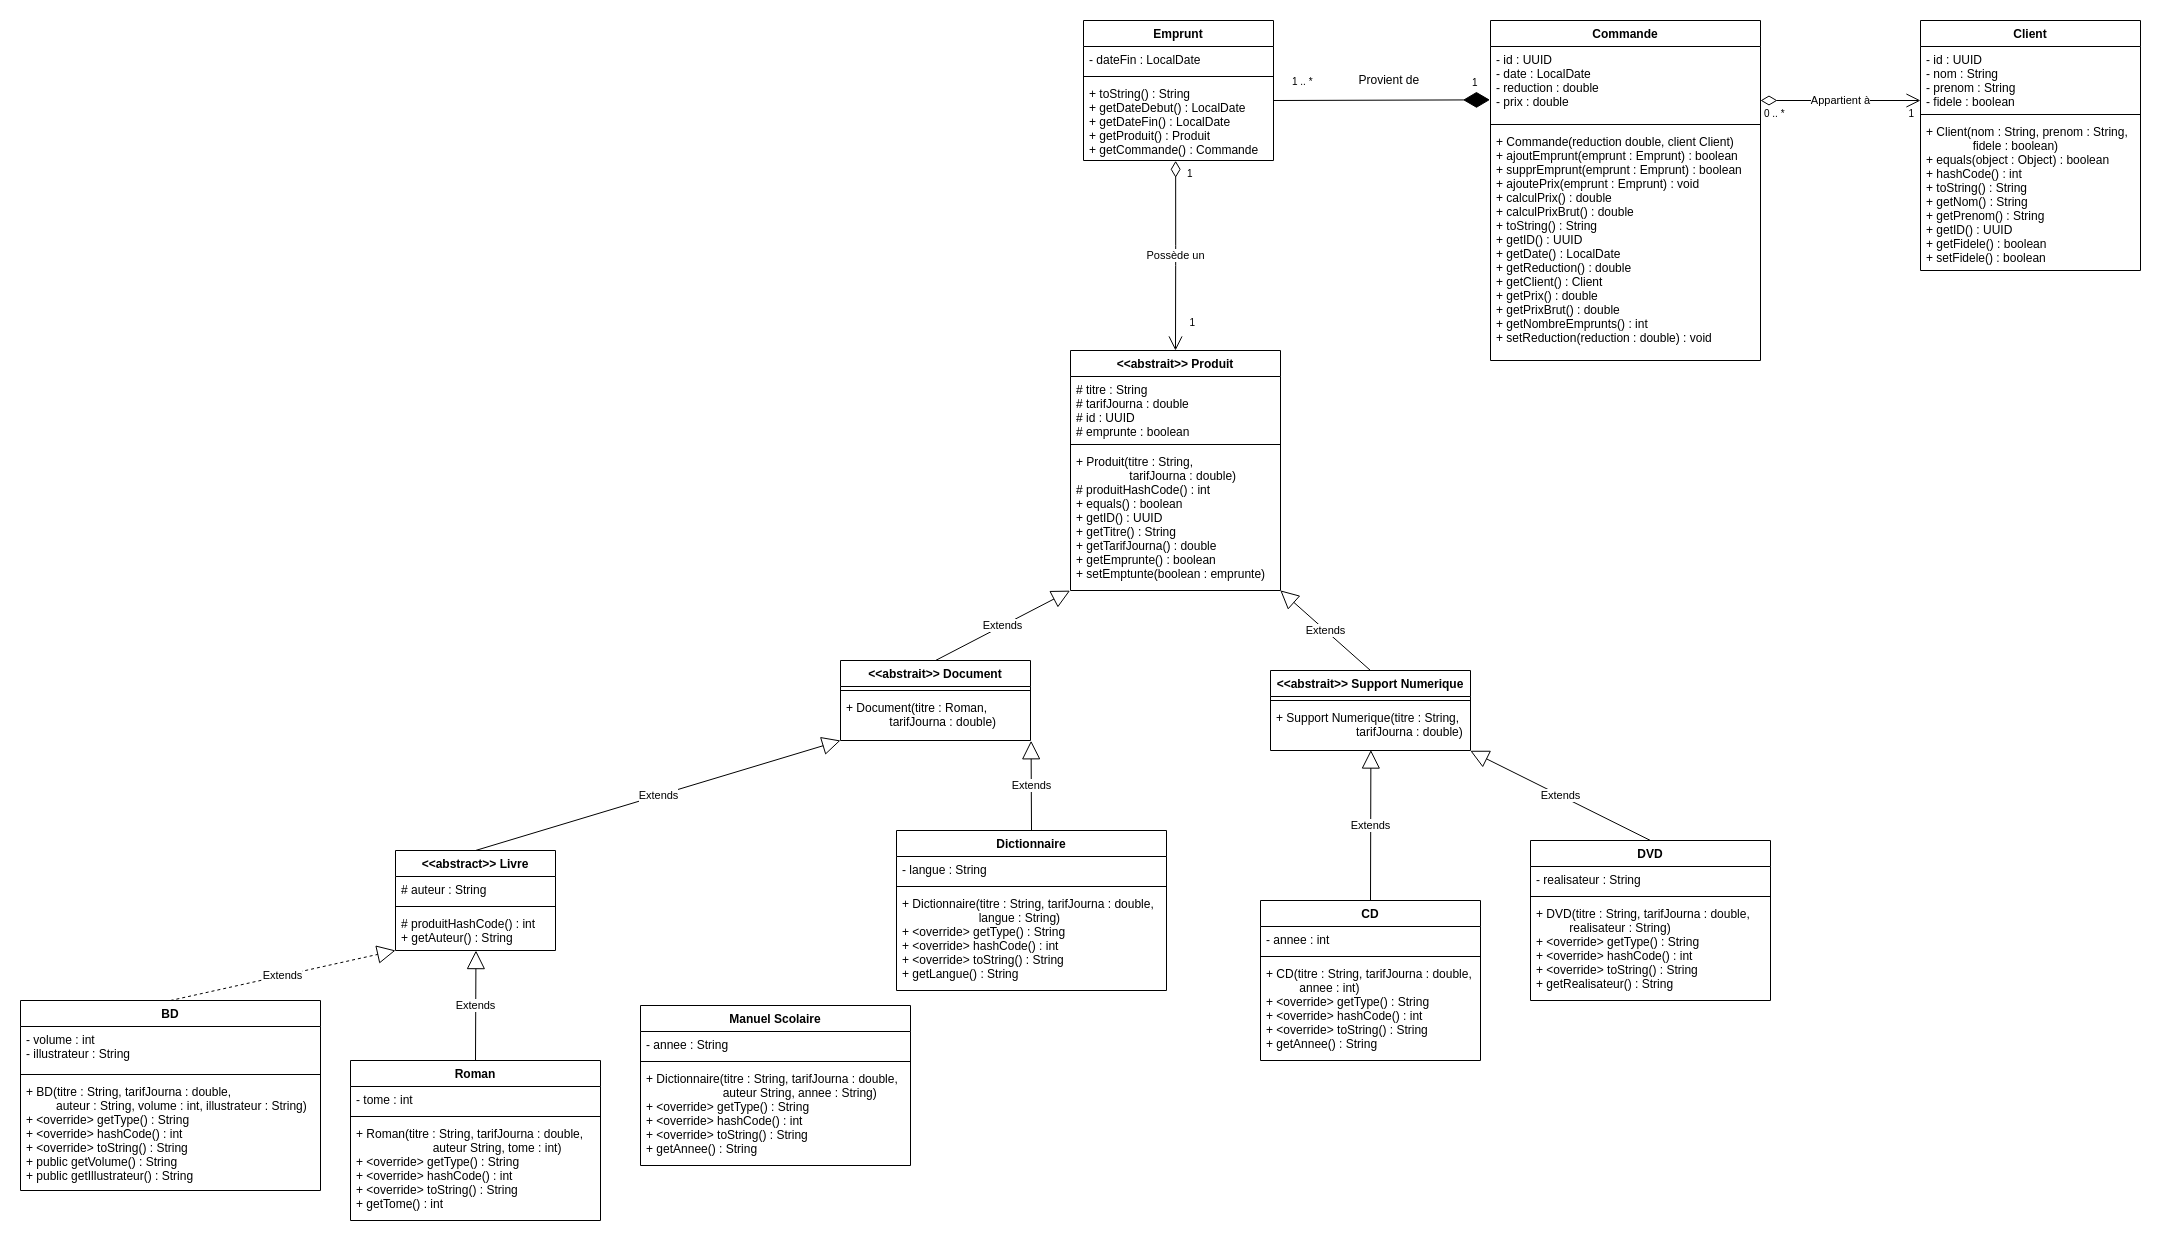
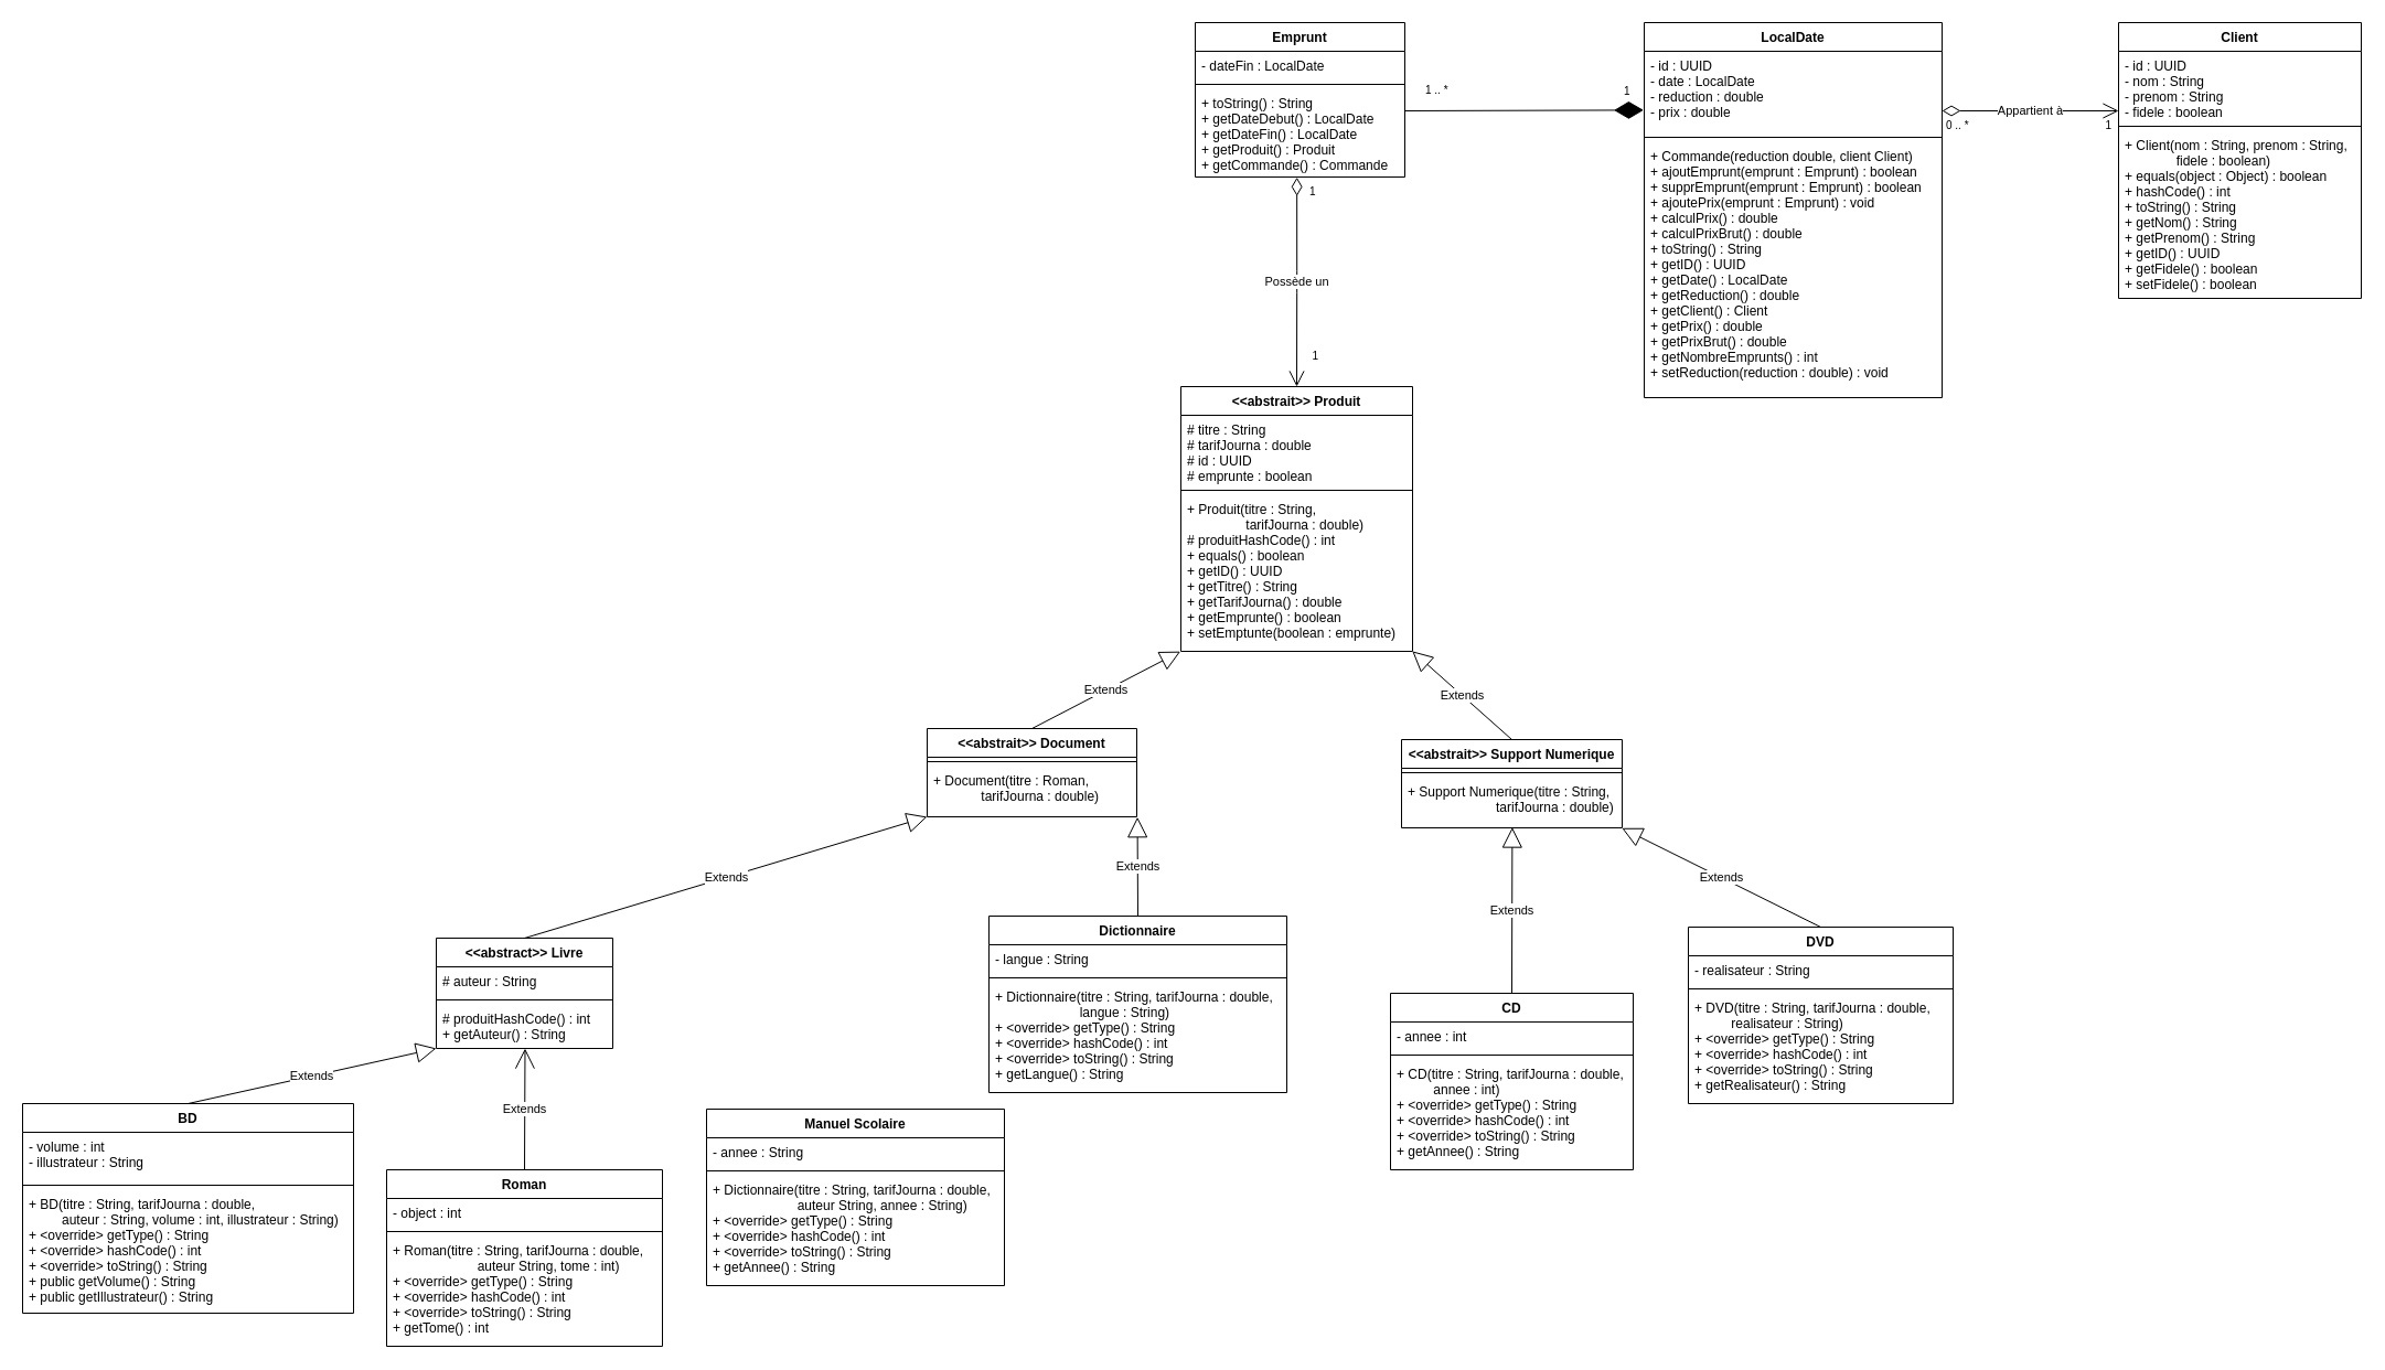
- <mxCell id="48" value="Commande" style="swimlane;fontStyle=1;align=center;verticalAlign=top;childLayout=stackLayout;horizontal=1;startSize=26;horizontalStack=0;resizeParent=1;resizeParentMax=0;resizeLast=0;collapsible=1;marginBottom=0;" vertex="1" parent="1"><mxGeometry x="1490" y="20" width="270" height="340" as="geometry" /></mxCell>
+ <mxCell id="48" value="LocalDate" style="swimlane;fontStyle=1;align=center;verticalAlign=top;childLayout=stackLayout;horizontal=1;startSize=26;horizontalStack=0;resizeParent=1;resizeParentMax=0;resizeLast=0;collapsible=1;marginBottom=0;" vertex="1" parent="1"><mxGeometry x="1490" y="20" width="270" height="340" as="geometry" /></mxCell>
- <mxCell id="62" value="Provient de&amp;nbsp;" style="text;html=1;align=center;verticalAlign=middle;resizable=0;points=[];autosize=1;" vertex="1" parent="1"><mxGeometry x="1350" y="70" width="80" height="20" as="geometry" /></mxCell>
- <mxCell id="24" value="Extends" style="endArrow=block;endSize=16;endFill=0;html=1;exitX=0.5;exitY=0;exitDx=0;exitDy=0;entryX=0.503;entryY=1.002;entryDx=0;entryDy=0;entryPerimeter=0;" edge="1" parent="1" source="6" target="32"><mxGeometry width="160" relative="1" as="geometry"><mxPoint x="325.51" y="1048.01" as="sourcePoint" /><mxPoint x="520" y="950" as="targetPoint" /></mxGeometry></mxCell>
+ <mxCell id="24" value="Extends" style="endArrow=open;endSize=16;endFill=0;html=1;exitX=0.5;exitY=0;exitDx=0;exitDy=0;entryX=0.503;entryY=1.002;entryDx=0;entryDy=0;entryPerimeter=0;" edge="1" parent="1" source="6" target="32"><mxGeometry width="160" relative="1" as="geometry"><mxPoint x="325.51" y="1048.01" as="sourcePoint" /><mxPoint x="520" y="950" as="targetPoint" /></mxGeometry></mxCell>
- <mxCell id="25" value="Extends" style="endArrow=block;endSize=16;endFill=0;html=1;entryX=0;entryY=0.999;entryDx=0;entryDy=0;entryPerimeter=0;exitX=0.5;exitY=0;exitDx=0;exitDy=0;dashed=1;" edge="1" parent="1" source="14" target="32"><mxGeometry width="160" relative="1" as="geometry"><mxPoint x="260" y="925" as="sourcePoint" /><mxPoint x="558.99" y="856.988" as="targetPoint" /></mxGeometry></mxCell>
+ <mxCell id="25" value="Extends" style="endArrow=block;endSize=16;endFill=0;html=1;entryX=0;entryY=0.999;entryDx=0;entryDy=0;entryPerimeter=0;exitX=0.5;exitY=0;exitDx=0;exitDy=0;" edge="1" parent="1" source="14" target="32"><mxGeometry width="160" relative="1" as="geometry"><mxPoint x="260" y="925" as="sourcePoint" /><mxPoint x="558.99" y="856.988" as="targetPoint" /></mxGeometry></mxCell>
- <mxCell id="7" value="- tome : int" style="text;strokeColor=none;fillColor=none;align=left;verticalAlign=top;spacingLeft=4;spacingRight=4;overflow=hidden;rotatable=0;points=[[0,0.5],[1,0.5]];portConstraint=eastwest;" vertex="1" parent="6"><mxGeometry y="26" width="250" height="26" as="geometry" /></mxCell>
+ <mxCell id="7" value="- object : int" style="text;strokeColor=none;fillColor=none;align=left;verticalAlign=top;spacingLeft=4;spacingRight=4;overflow=hidden;rotatable=0;points=[[0,0.5],[1,0.5]];portConstraint=eastwest;" vertex="1" parent="6"><mxGeometry y="26" width="250" height="26" as="geometry" /></mxCell>
